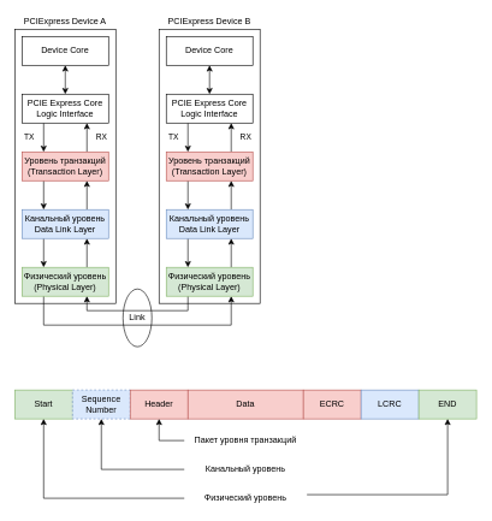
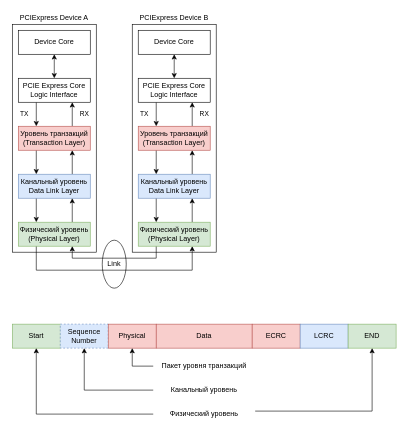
- <mxCell id="35" value="Header" style="rounded=0;whiteSpace=wrap;html=1;fillColor=#f8cecc;strokeColor=#b85450;" vertex="1" parent="1"><mxGeometry x="180" y="540" width="80" height="40" as="geometry" /></mxCell>
+ <mxCell id="35" value="Physical" style="rounded=0;whiteSpace=wrap;html=1;fillColor=#f8cecc;strokeColor=#b85450;" vertex="1" parent="1"><mxGeometry x="180" y="540" width="80" height="40" as="geometry" /></mxCell>
